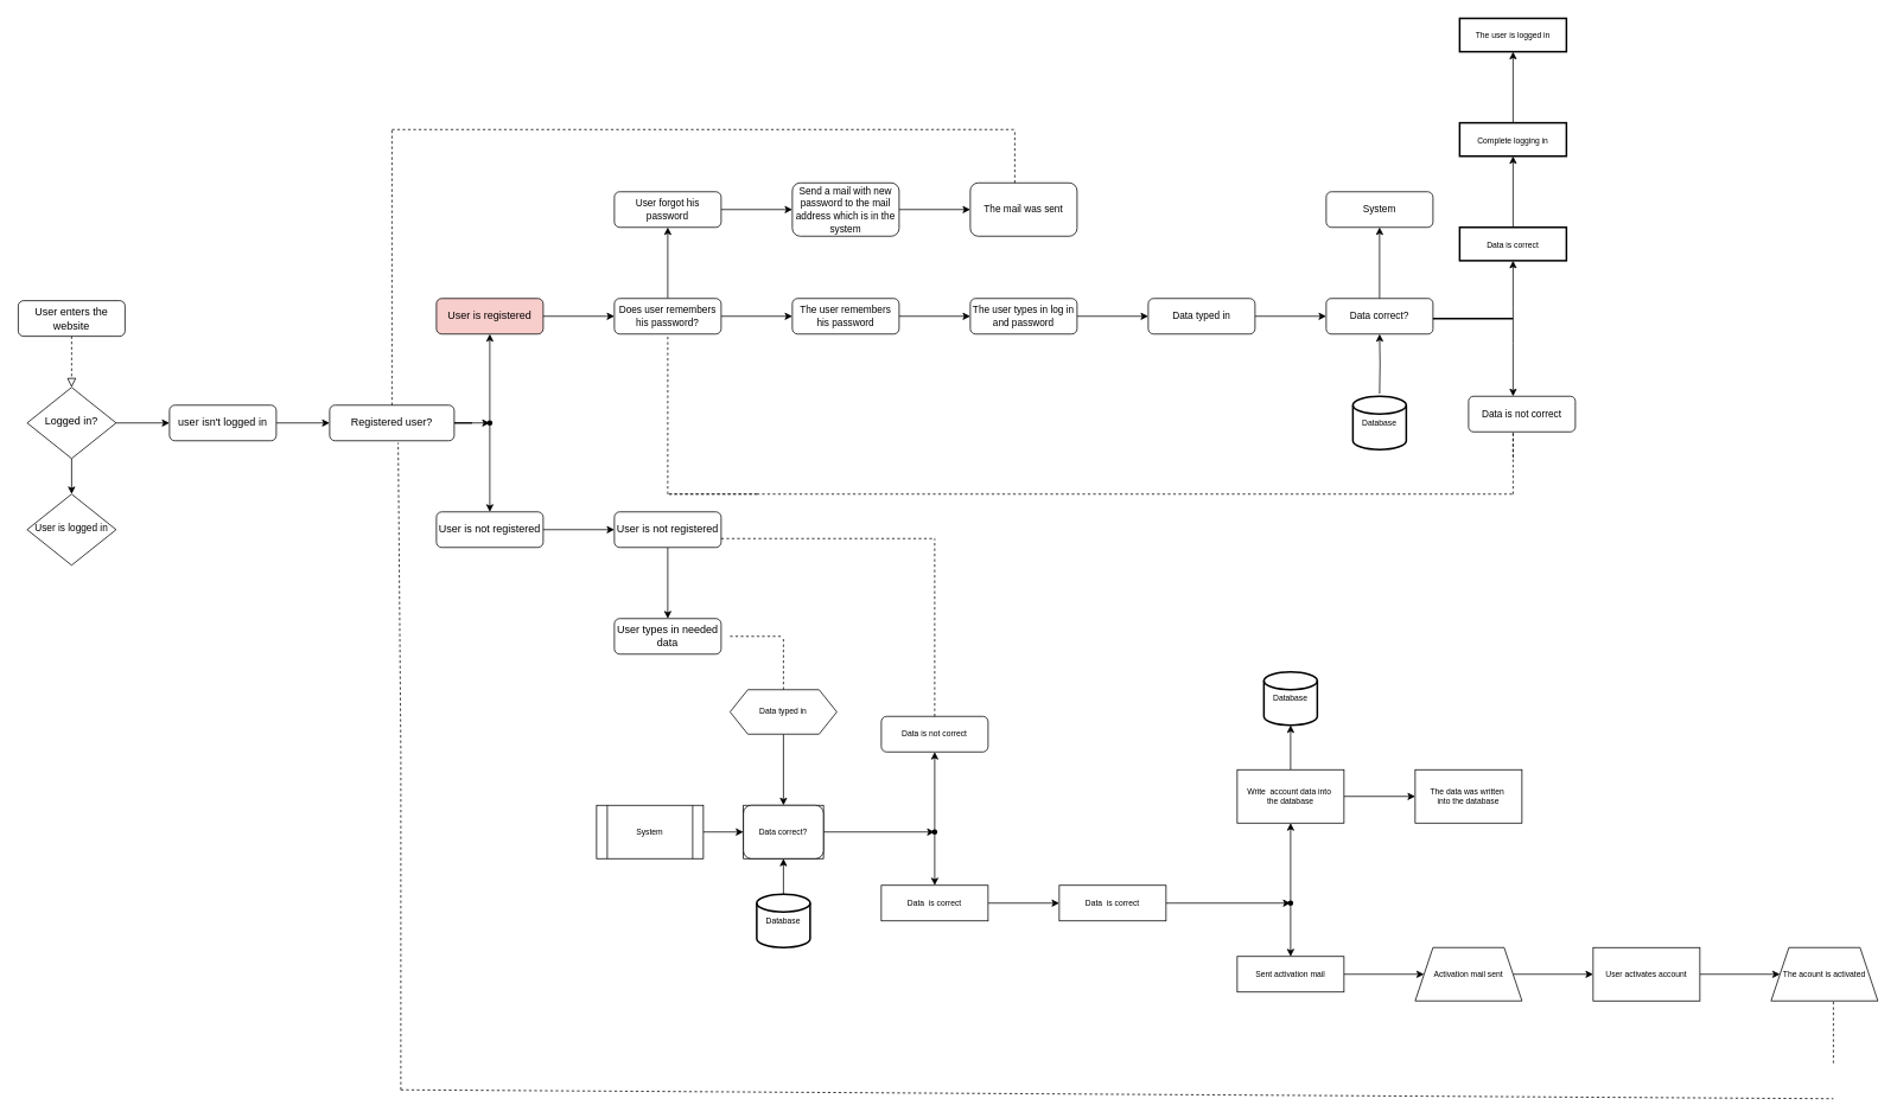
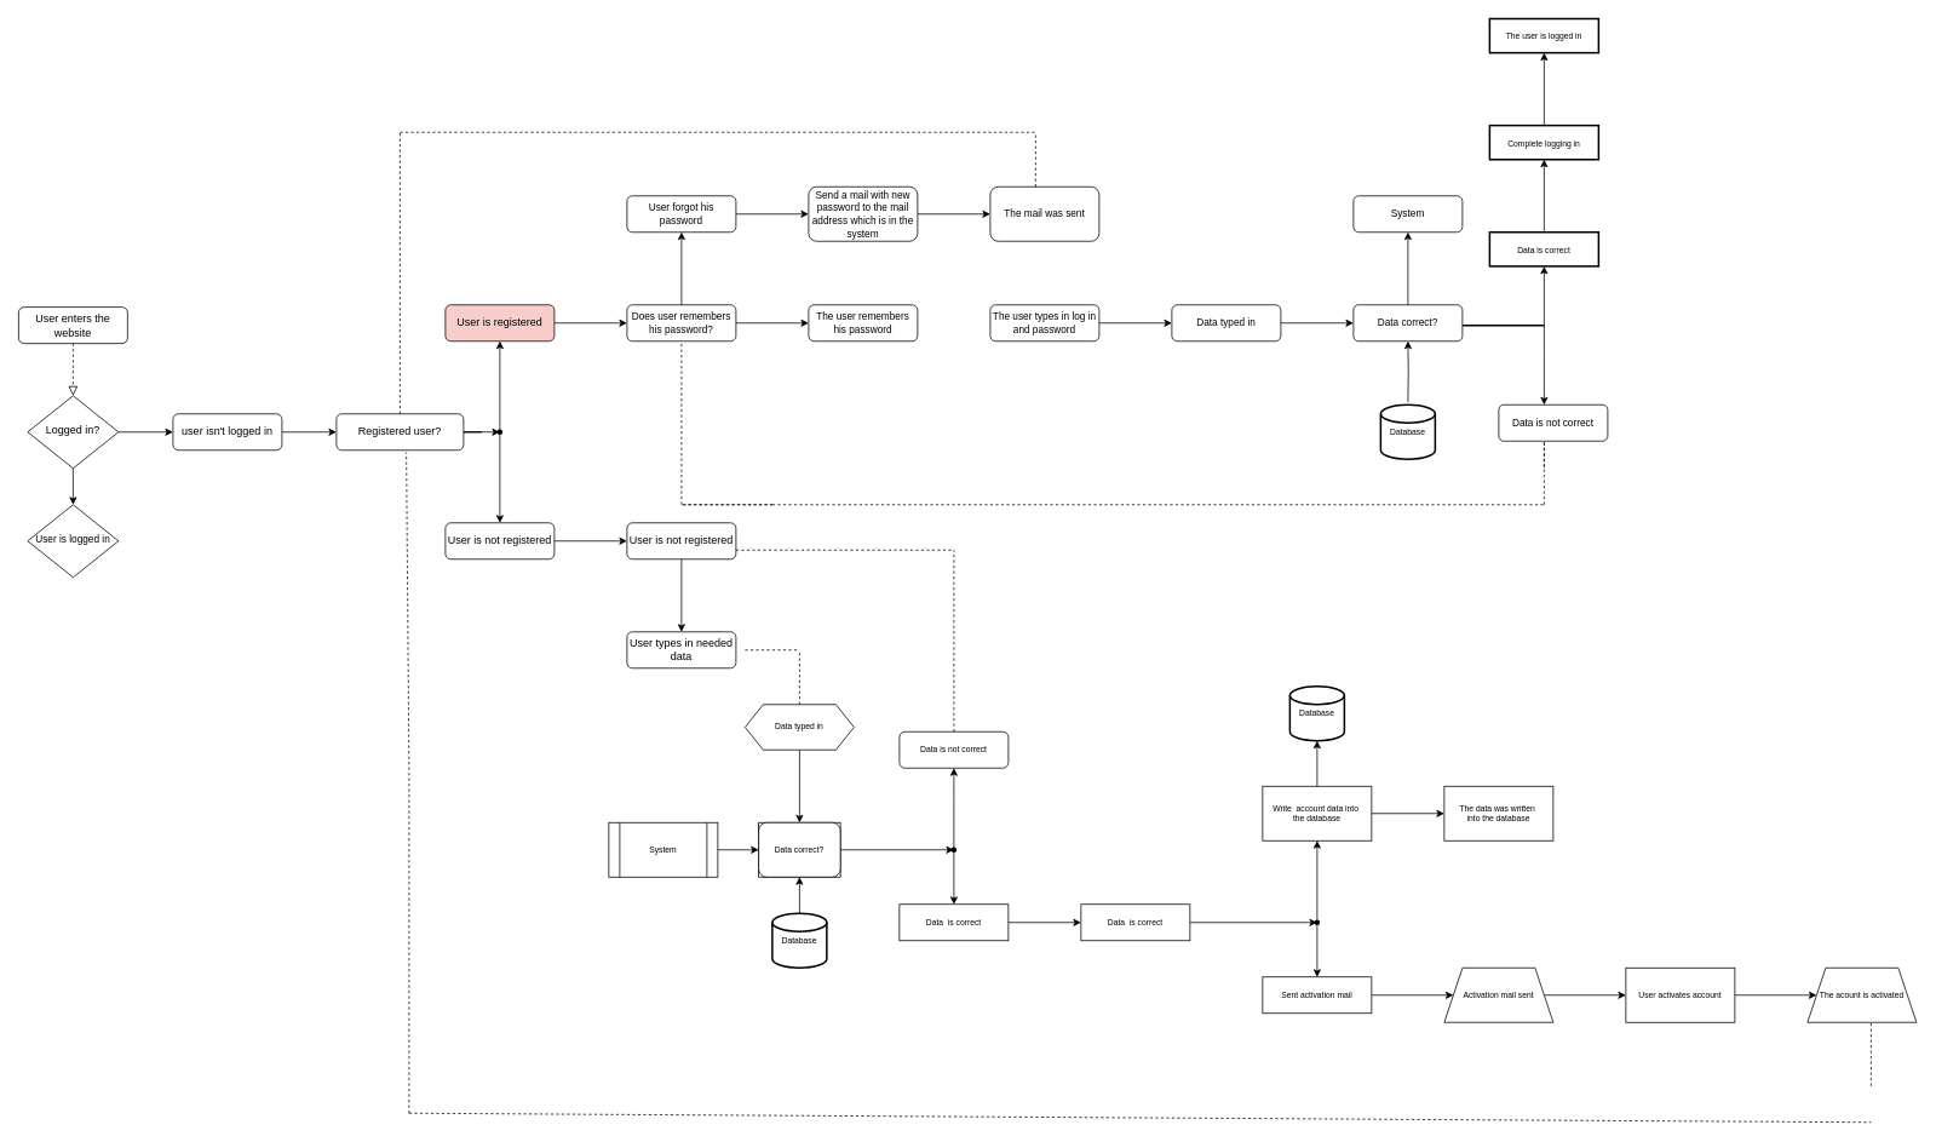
- <mxCell id="22" value="" style="edgeStyle=orthogonalEdgeStyle;rounded=0;orthogonalLoop=1;jettySize=auto;html=1;fontSize=9;" edge="1" parent="1" source="23" target="25"><mxGeometry relative="1" as="geometry" /></mxCell>
